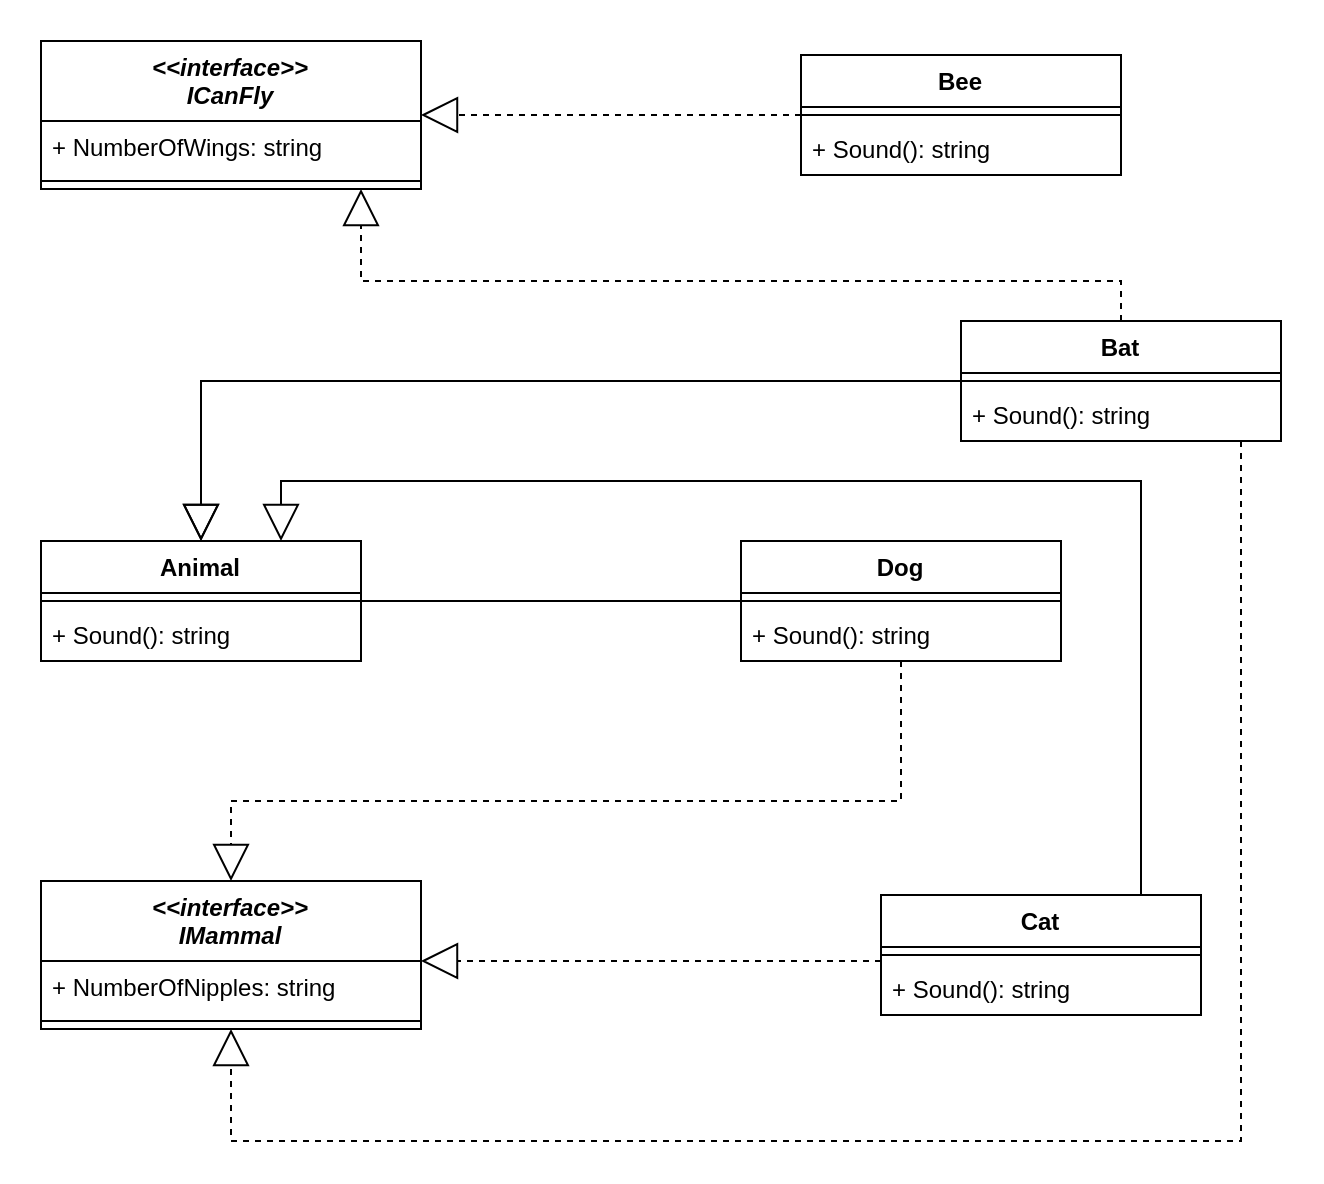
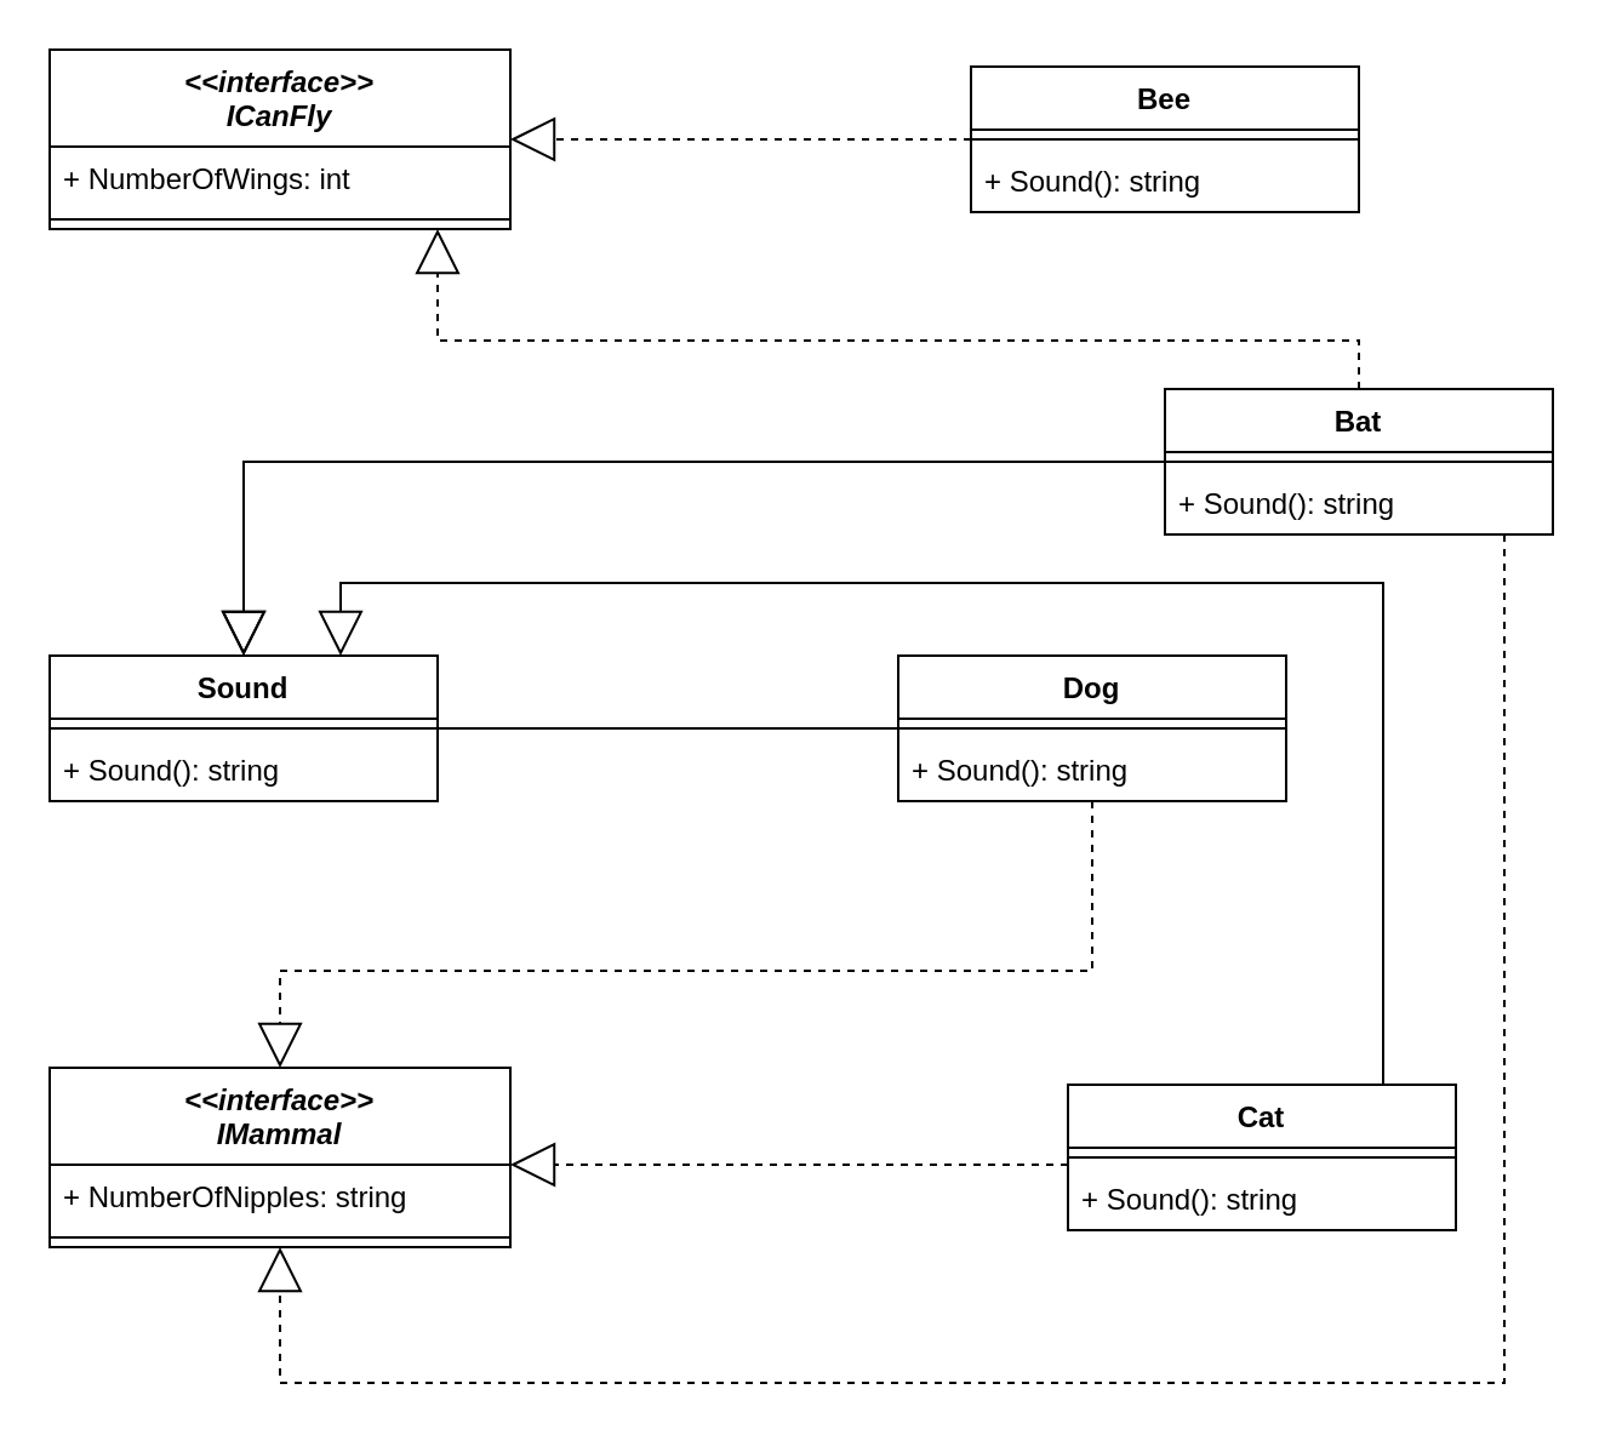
- <mxCell id="25" value="+ NumberOfWings: string" style="text;strokeColor=none;fillColor=none;align=left;verticalAlign=top;spacingLeft=4;spacingRight=4;overflow=hidden;rotatable=0;points=[[0,0.5],[1,0.5]];portConstraint=eastwest;" vertex="1" parent="24"><mxGeometry y="40" width="190" height="26" as="geometry" /></mxCell>
+ <mxCell id="25" value="+ NumberOfWings: int" style="text;strokeColor=none;fillColor=none;align=left;verticalAlign=top;spacingLeft=4;spacingRight=4;overflow=hidden;rotatable=0;points=[[0,0.5],[1,0.5]];portConstraint=eastwest;" vertex="1" parent="24"><mxGeometry y="40" width="190" height="26" as="geometry" /></mxCell>
- <mxCell id="2" value="Animal" style="swimlane;fontStyle=1;align=center;verticalAlign=top;childLayout=stackLayout;horizontal=1;startSize=26;horizontalStack=0;resizeParent=1;resizeParentMax=0;resizeLast=0;collapsible=1;marginBottom=0;" vertex="1" parent="1"><mxGeometry x="20" y="270" width="160" height="60" as="geometry" /></mxCell>
+ <mxCell id="2" value="Sound" style="swimlane;fontStyle=1;align=center;verticalAlign=top;childLayout=stackLayout;horizontal=1;startSize=26;horizontalStack=0;resizeParent=1;resizeParentMax=0;resizeLast=0;collapsible=1;marginBottom=0;" vertex="1" parent="1"><mxGeometry x="20" y="270" width="160" height="60" as="geometry" /></mxCell>
